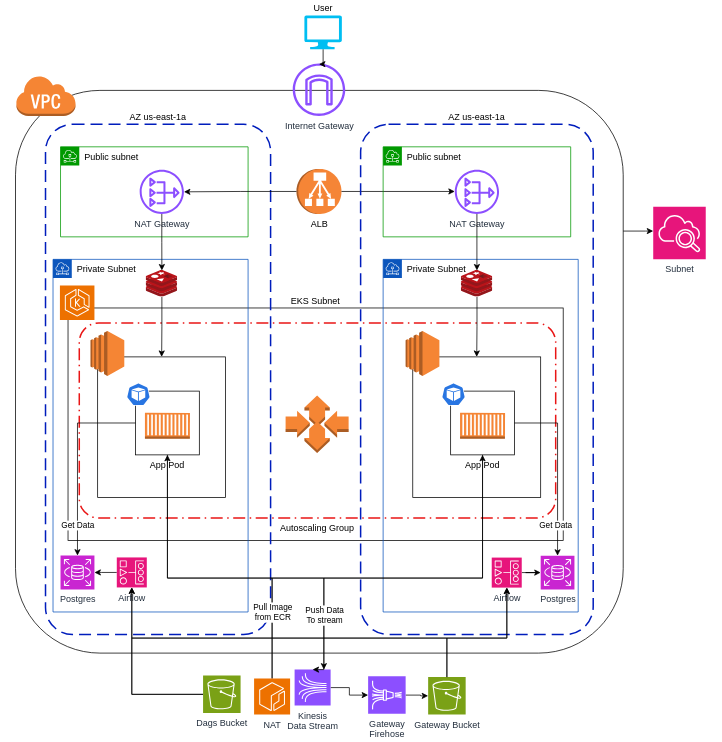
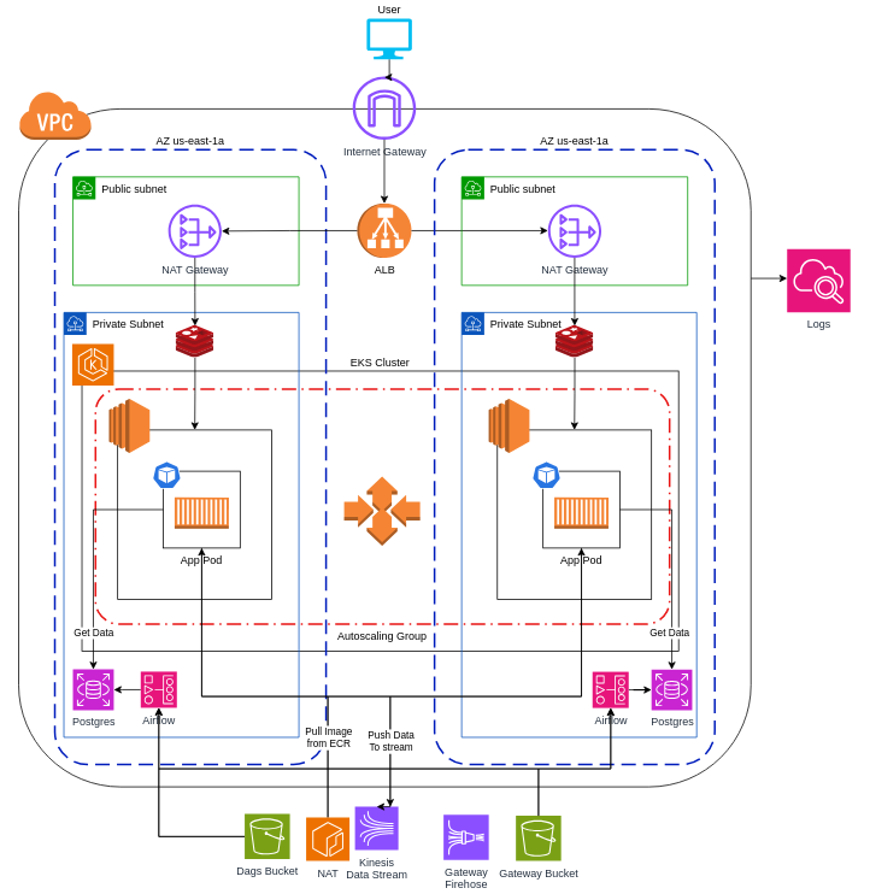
+ <mxCell id="69" value="" style="edgeStyle=orthogonalEdgeStyle;rounded=0;orthogonalLoop=1;jettySize=auto;html=1;" edge="1" parent="1" source="33" target="27"><mxGeometry relative="1" as="geometry"><Array as="points" /><mxPoint x="430" y="150" as="sourcePoint" /><mxPoint x="606" y="250" as="targetPoint" /></mxGeometry></mxCell>
- <mxCell id="62" value="Subnet" style="sketch=0;points=[[0,0,0],[0.25,0,0],[0.5,0,0],[0.75,0,0],[1,0,0],[0,1,0],[0.25,1,0],[0.5,1,0],[0.75,1,0],[1,1,0],[0,0.25,0],[0,0.5,0],[0,0.75,0],[1,0.25,0],[1,0.5,0],[1,0.75,0]];points=[[0,0,0],[0.25,0,0],[0.5,0,0],[0.75,0,0],[1,0,0],[0,1,0],[0.25,1,0],[0.5,1,0],[0.75,1,0],[1,1,0],[0,0.25,0],[0,0.5,0],[0,0.75,0],[1,0.25,0],[1,0.5,0],[1,0.75,0]];outlineConnect=0;fontColor=#232F3E;fillColor=#E7157B;strokeColor=#ffffff;dashed=0;verticalLabelPosition=bottom;verticalAlign=top;align=center;html=1;fontSize=12;fontStyle=0;aspect=fixed;shape=mxgraph.aws4.resourceIcon;resIcon=mxgraph.aws4.cloudwatch_2;container=0;" parent="41" vertex="1"><mxGeometry x="390" y="110.0" width="70" height="70" as="geometry" /></mxCell>
+ <mxCell id="62" value="Logs" style="sketch=0;points=[[0,0,0],[0.25,0,0],[0.5,0,0],[0.75,0,0],[1,0,0],[0,1,0],[0.25,1,0],[0.5,1,0],[0.75,1,0],[1,1,0],[0,0.25,0],[0,0.5,0],[0,0.75,0],[1,0.25,0],[1,0.5,0],[1,0.75,0]];points=[[0,0,0],[0.25,0,0],[0.5,0,0],[0.75,0,0],[1,0,0],[0,1,0],[0.25,1,0],[0.5,1,0],[0.75,1,0],[1,1,0],[0,0.25,0],[0,0.5,0],[0,0.75,0],[1,0.25,0],[1,0.5,0],[1,0.75,0]];outlineConnect=0;fontColor=#232F3E;fillColor=#E7157B;strokeColor=#ffffff;dashed=0;verticalLabelPosition=bottom;verticalAlign=top;align=center;html=1;fontSize=12;fontStyle=0;aspect=fixed;shape=mxgraph.aws4.resourceIcon;resIcon=mxgraph.aws4.cloudwatch_2;container=0;" parent="41" vertex="1"><mxGeometry x="390" y="110.0" width="70" height="70" as="geometry" /></mxCell>
- <mxCell id="4" value="EKS Subnet" style="rounded=0;whiteSpace=wrap;html=1;fillColor=none;labelPosition=center;verticalLabelPosition=top;align=center;verticalAlign=bottom;" parent="1" vertex="1"><mxGeometry x="90" y="410" width="660" height="310" as="geometry" /></mxCell>
+ <mxCell id="4" value="EKS Cluster" style="rounded=0;whiteSpace=wrap;html=1;fillColor=none;labelPosition=center;verticalLabelPosition=top;align=center;verticalAlign=bottom;" parent="1" vertex="1"><mxGeometry x="90" y="410" width="660" height="310" as="geometry" /></mxCell>
- <mxCell id="37" value="" style="edgeStyle=orthogonalEdgeStyle;rounded=0;orthogonalLoop=1;jettySize=auto;html=1;" parent="1" source="38" target="40" edge="1"><mxGeometry relative="1" as="geometry" /></mxCell>
- <mxCell id="39" value="" style="edgeStyle=orthogonalEdgeStyle;rounded=0;orthogonalLoop=1;jettySize=auto;html=1;" parent="1" source="40" target="36" edge="1"><mxGeometry relative="1" as="geometry" /></mxCell>
